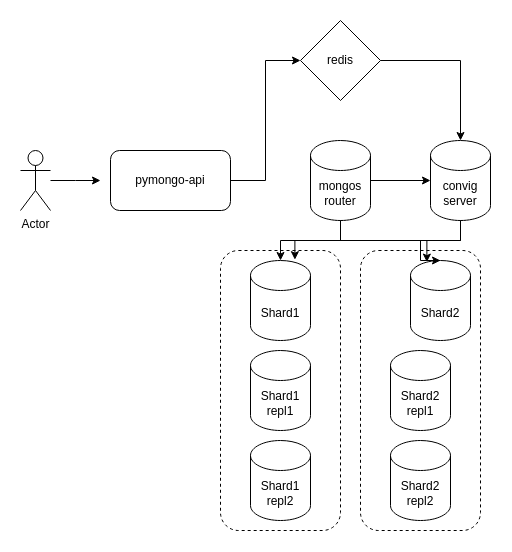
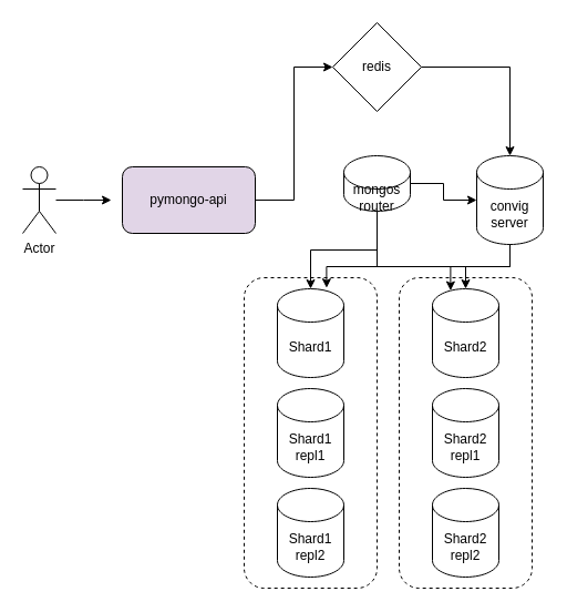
- <mxCell id="6" value="pymongo-api" style="rounded=1;whiteSpace=wrap;html=1;" parent="1" vertex="1"><mxGeometry x="110" y="150" width="120" height="60" as="geometry" /></mxCell>
+ <mxCell id="6" value="pymongo-api" style="rounded=1;whiteSpace=wrap;html=1;fillColor=#e1d5e7;" parent="1" vertex="1"><mxGeometry x="110" y="150" width="120" height="60" as="geometry" /></mxCell>
- <mxCell id="4" value="mongos&lt;div&gt;router&lt;/div&gt;" style="shape=cylinder3;whiteSpace=wrap;html=1;boundedLbl=1;backgroundOutline=1;size=15;" parent="1" vertex="1"><mxGeometry x="310" y="140" width="60" height="80" as="geometry" /></mxCell>
+ <mxCell id="4" value="mongos&lt;div&gt;router&lt;/div&gt;" style="shape=cylinder3;whiteSpace=wrap;html=1;boundedLbl=1;backgroundOutline=1;size=15;" parent="1" vertex="1"><mxGeometry x="310" y="140" width="60" height="50" as="geometry" /></mxCell>
- <mxCell id="8" value="Shard2" style="shape=cylinder3;whiteSpace=wrap;html=1;boundedLbl=1;backgroundOutline=1;size=15;" parent="1" vertex="1"><mxGeometry x="410" y="260" width="60" height="80" as="geometry" /></mxCell>
+ <mxCell id="8" value="Shard2" style="shape=cylinder3;whiteSpace=wrap;html=1;boundedLbl=1;backgroundOutline=1;size=15;" parent="1" vertex="1"><mxGeometry x="390" y="260" width="60" height="80" as="geometry" /></mxCell>
